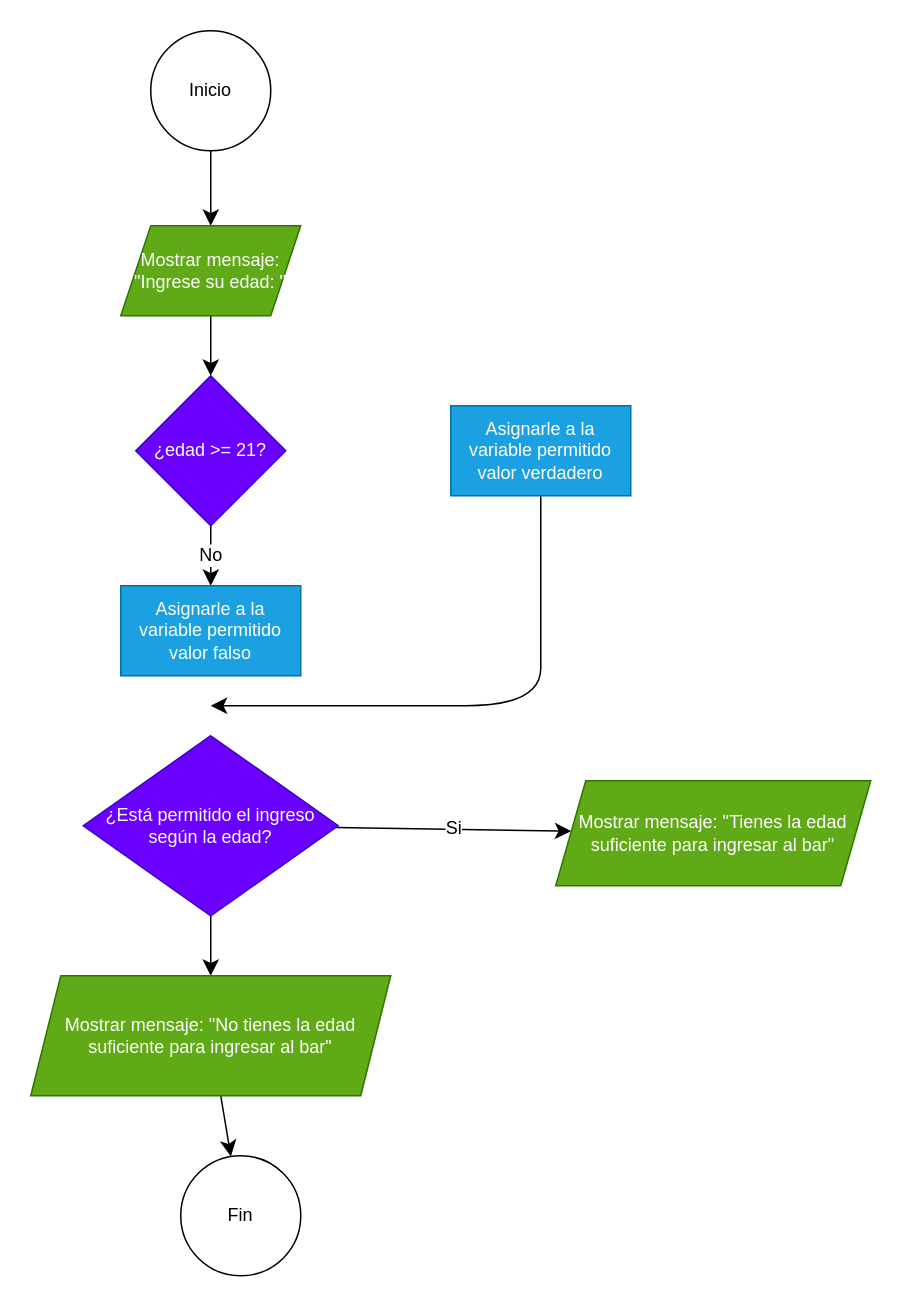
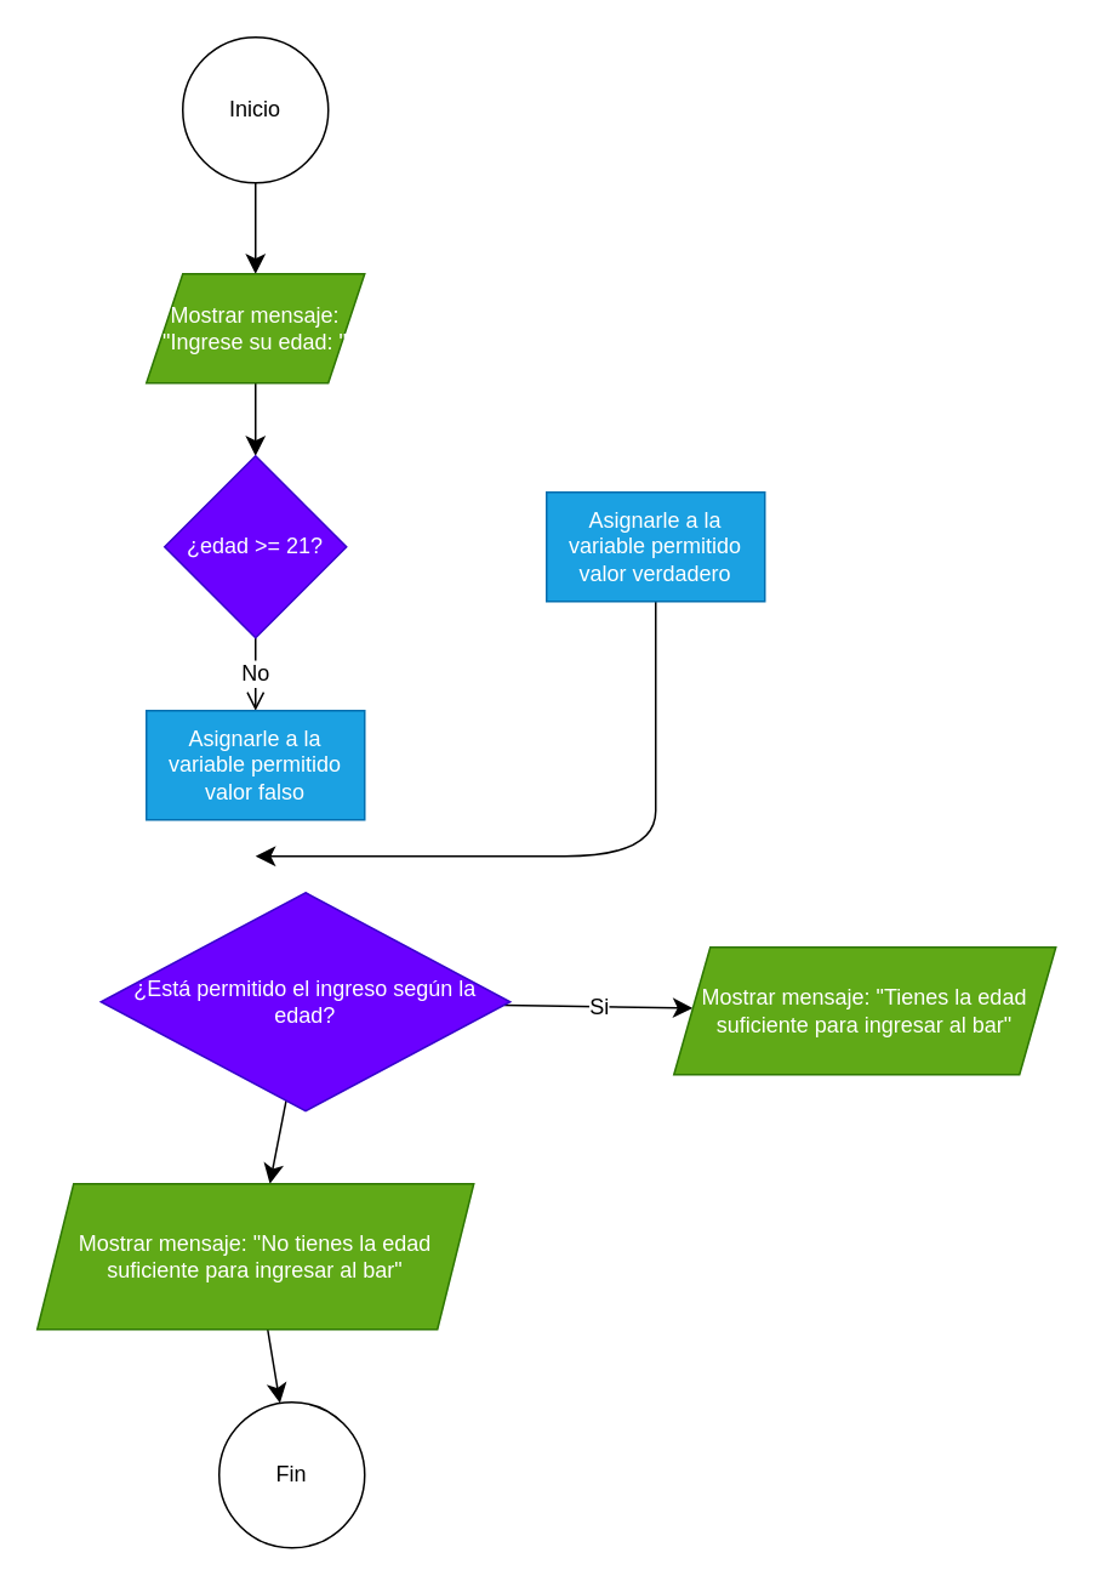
- <mxCell id="6" value="No" style="edgeStyle=none;curved=1;rounded=0;orthogonalLoop=1;jettySize=auto;html=1;fontSize=12;startSize=8;endSize=8;" edge="1" parent="1" source="7" target="10"><mxGeometry relative="1" as="geometry" /></mxCell>
+ <mxCell id="6" value="No" style="edgeStyle=none;curved=1;rounded=0;orthogonalLoop=1;jettySize=auto;html=1;fontSize=12;startSize=8;endSize=8;endArrow=open;" edge="1" parent="1" source="7" target="10"><mxGeometry relative="1" as="geometry" /></mxCell>
- <mxCell id="13" value="¿Está permitido el ingreso según la edad?" style="rhombus;whiteSpace=wrap;html=1;fillColor=#6a00ff;strokeColor=#3700CC;fontColor=#ffffff;" vertex="1" parent="1"><mxGeometry x="55" y="490" width="170" height="120" as="geometry" /></mxCell>
+ <mxCell id="13" value="¿Está permitido el ingreso según la edad?" style="rhombus;whiteSpace=wrap;html=1;fillColor=#6a00ff;strokeColor=#3700CC;fontColor=#ffffff;" vertex="1" parent="1"><mxGeometry x="55" y="490" width="225" height="120" as="geometry" /></mxCell>
